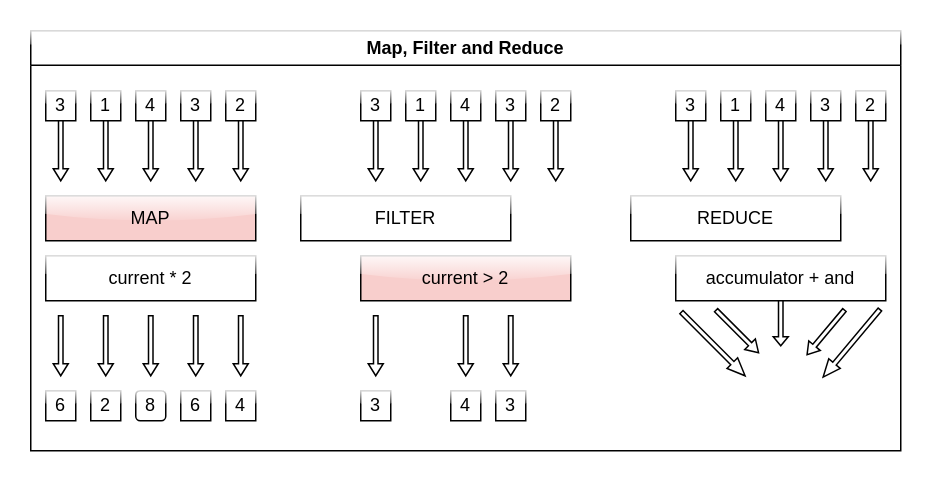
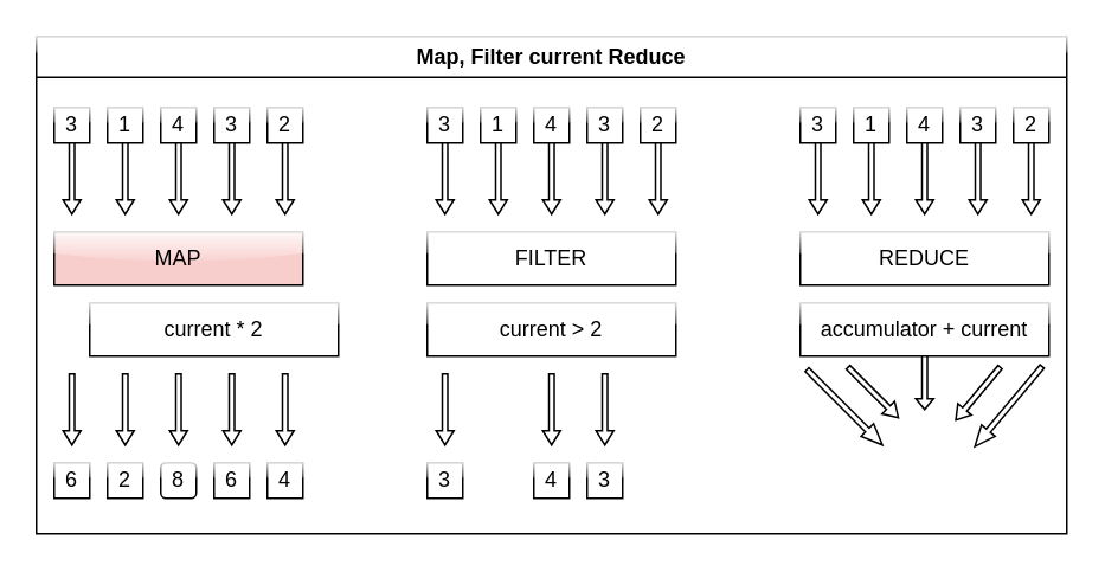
- <mxCell id="2" value="Map, Filter and Reduce" style="swimlane;whiteSpace=wrap;html=1;glass=1;" vertex="1" parent="1"><mxGeometry x="20" y="20" width="580" height="280" as="geometry" /></mxCell>
+ <mxCell id="2" value="Map, Filter current Reduce" style="swimlane;whiteSpace=wrap;html=1;glass=1;" vertex="1" parent="1"><mxGeometry x="20" y="20" width="580" height="280" as="geometry" /></mxCell>
- <mxCell id="20" value="FILTER" style="rounded=0;whiteSpace=wrap;html=1;glass=1;" vertex="1" parent="2"><mxGeometry x="180" y="110" width="140" height="30" as="geometry" /></mxCell>
+ <mxCell id="20" value="FILTER" style="rounded=0;whiteSpace=wrap;html=1;glass=1;" vertex="1" parent="2"><mxGeometry x="220" y="110" width="140" height="30" as="geometry" /></mxCell>
- <mxCell id="22" value="REDUCE" style="rounded=0;whiteSpace=wrap;html=1;glass=1;" vertex="1" parent="2"><mxGeometry x="400" y="110" width="140" height="30" as="geometry" /></mxCell>
+ <mxCell id="22" value="REDUCE" style="rounded=0;whiteSpace=wrap;html=1;glass=1;" vertex="1" parent="2"><mxGeometry x="430" y="110" width="140" height="30" as="geometry" /></mxCell>
- <mxCell id="19" value="current * 2" style="rounded=0;whiteSpace=wrap;html=1;glass=1;" vertex="1" parent="2"><mxGeometry x="10" y="150" width="140" height="30" as="geometry" /></mxCell>
+ <mxCell id="19" value="current * 2" style="rounded=0;whiteSpace=wrap;html=1;glass=1;" vertex="1" parent="2"><mxGeometry x="30" y="150" width="140" height="30" as="geometry" /></mxCell>
- <mxCell id="21" value="current &amp;gt; 2" style="rounded=0;whiteSpace=wrap;html=1;glass=1;fillColor=#f8cecc;" vertex="1" parent="2"><mxGeometry x="220" y="150" width="140" height="30" as="geometry" /></mxCell>
+ <mxCell id="21" value="current &amp;gt; 2" style="rounded=0;whiteSpace=wrap;html=1;glass=1;" vertex="1" parent="2"><mxGeometry x="220" y="150" width="140" height="30" as="geometry" /></mxCell>
- <mxCell id="23" value="accumulator + and" style="rounded=0;whiteSpace=wrap;html=1;glass=1;" vertex="1" parent="2"><mxGeometry x="430" y="150" width="140" height="30" as="geometry" /></mxCell>
+ <mxCell id="23" value="accumulator + current" style="rounded=0;whiteSpace=wrap;html=1;glass=1;" vertex="1" parent="2"><mxGeometry x="430" y="150" width="140" height="30" as="geometry" /></mxCell>
